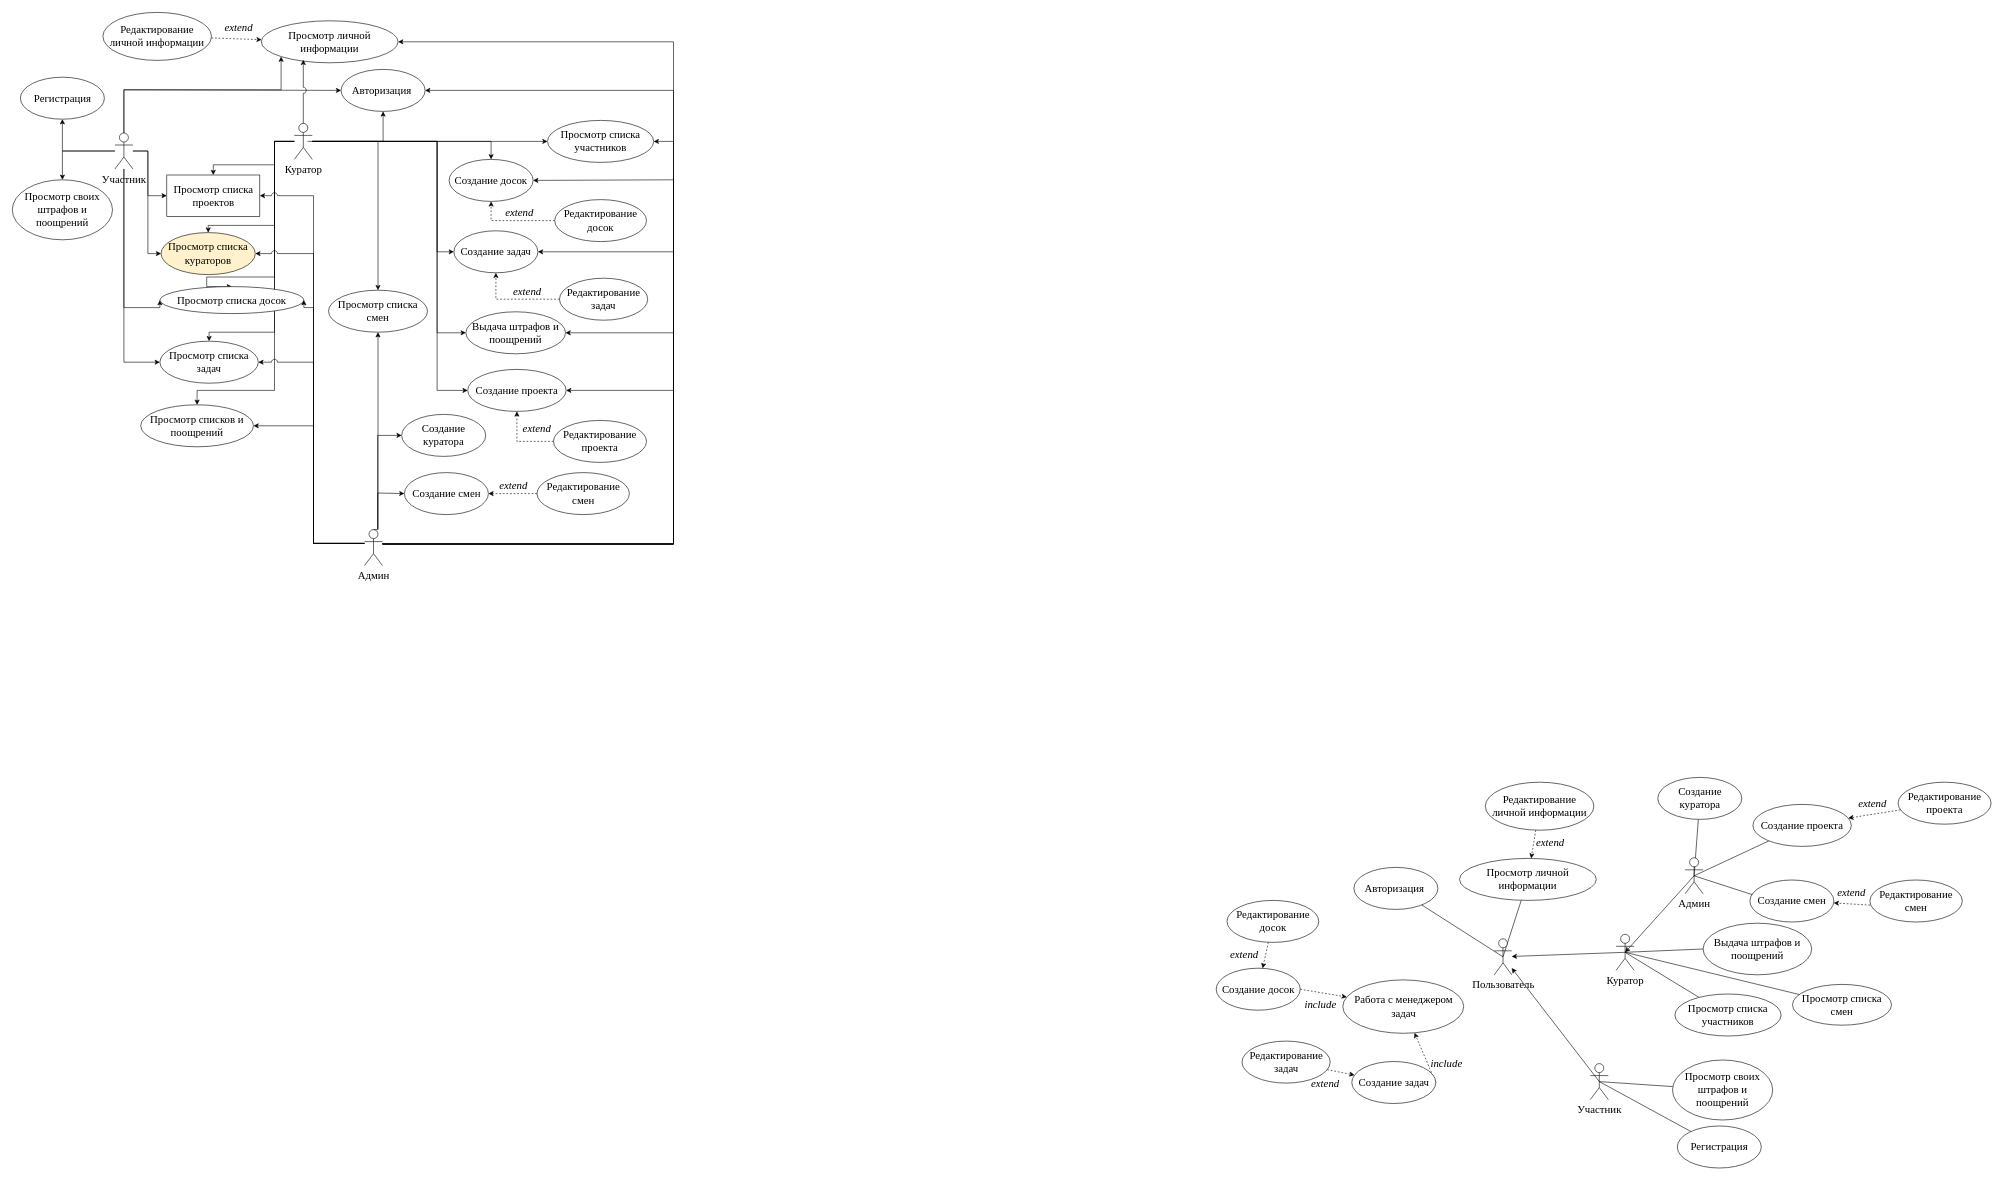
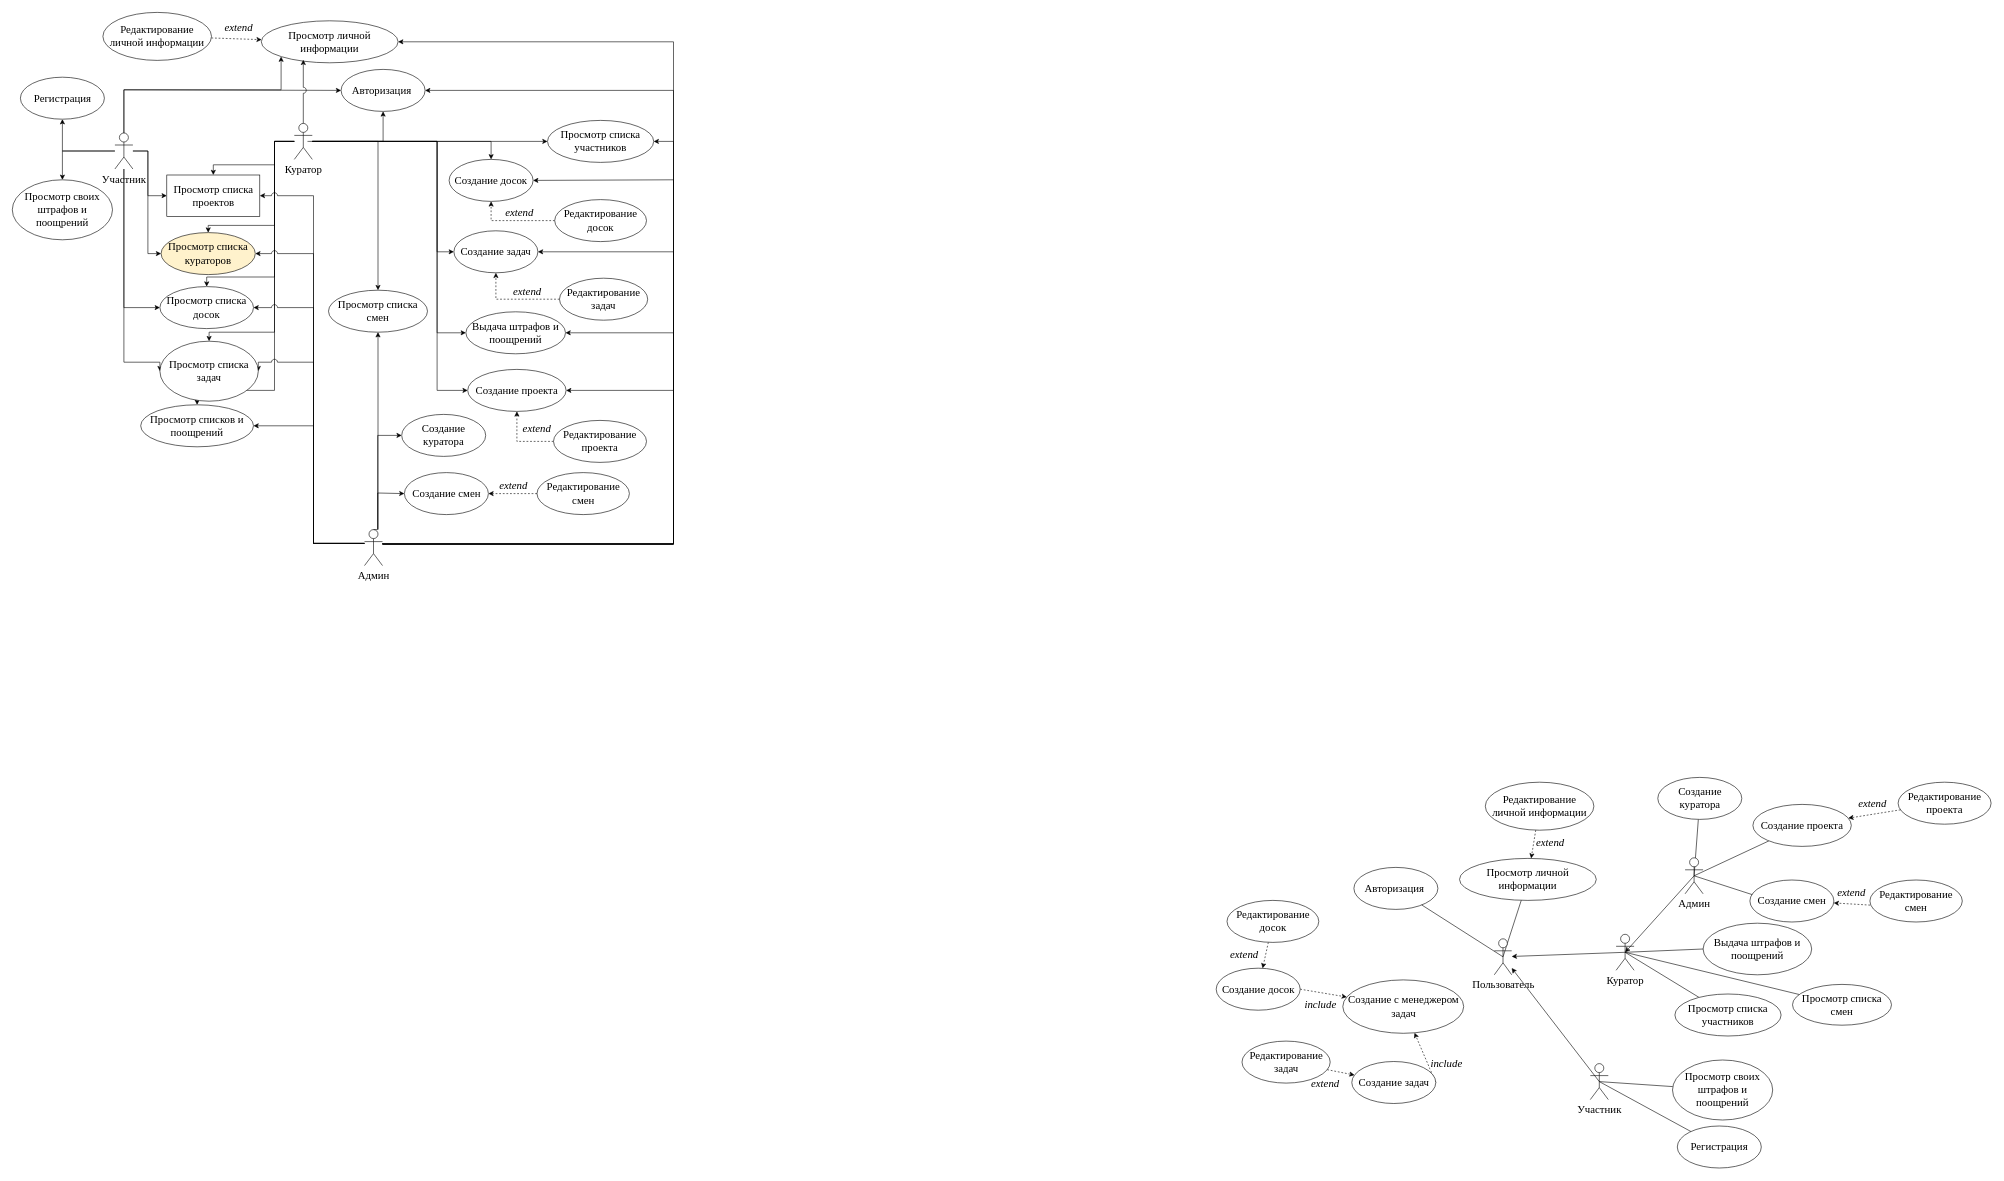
- <mxCell id="52" value="Просмотр списка досок" style="ellipse;whiteSpace=wrap;html=1;fontFamily=Liberation Serif;fontSize=18;" parent="1" vertex="1"><mxGeometry x="266" y="477" width="240" height="45" as="geometry" /></mxCell>
+ <mxCell id="52" value="Просмотр списка досок" style="ellipse;whiteSpace=wrap;html=1;fontFamily=Liberation Serif;fontSize=18;" parent="1" vertex="1"><mxGeometry x="266" y="477" width="156" height="70" as="geometry" /></mxCell>
- <mxCell id="44" value="Просмотр списка задач" style="ellipse;whiteSpace=wrap;html=1;fontFamily=Liberation Serif;fontSize=18;" parent="1" vertex="1"><mxGeometry x="266" y="568" width="164" height="70" as="geometry" /></mxCell>
+ <mxCell id="44" value="Просмотр списка задач" style="ellipse;whiteSpace=wrap;html=1;fontFamily=Liberation Serif;fontSize=18;" parent="1" vertex="1"><mxGeometry x="266" y="568" width="164" height="100" as="geometry" /></mxCell>
- <mxCell id="117" value="Работа с менеджером задач" style="ellipse;whiteSpace=wrap;html=1;fontFamily=Liberation Serif;fontSize=18;" vertex="1" parent="1"><mxGeometry x="2237.5" y="1632.5" width="201.5" height="89" as="geometry" /></mxCell>
+ <mxCell id="117" value="Создание с менеджером задач" style="ellipse;whiteSpace=wrap;html=1;fontFamily=Liberation Serif;fontSize=18;" vertex="1" parent="1"><mxGeometry x="2237.5" y="1632.5" width="201.5" height="89" as="geometry" /></mxCell>
